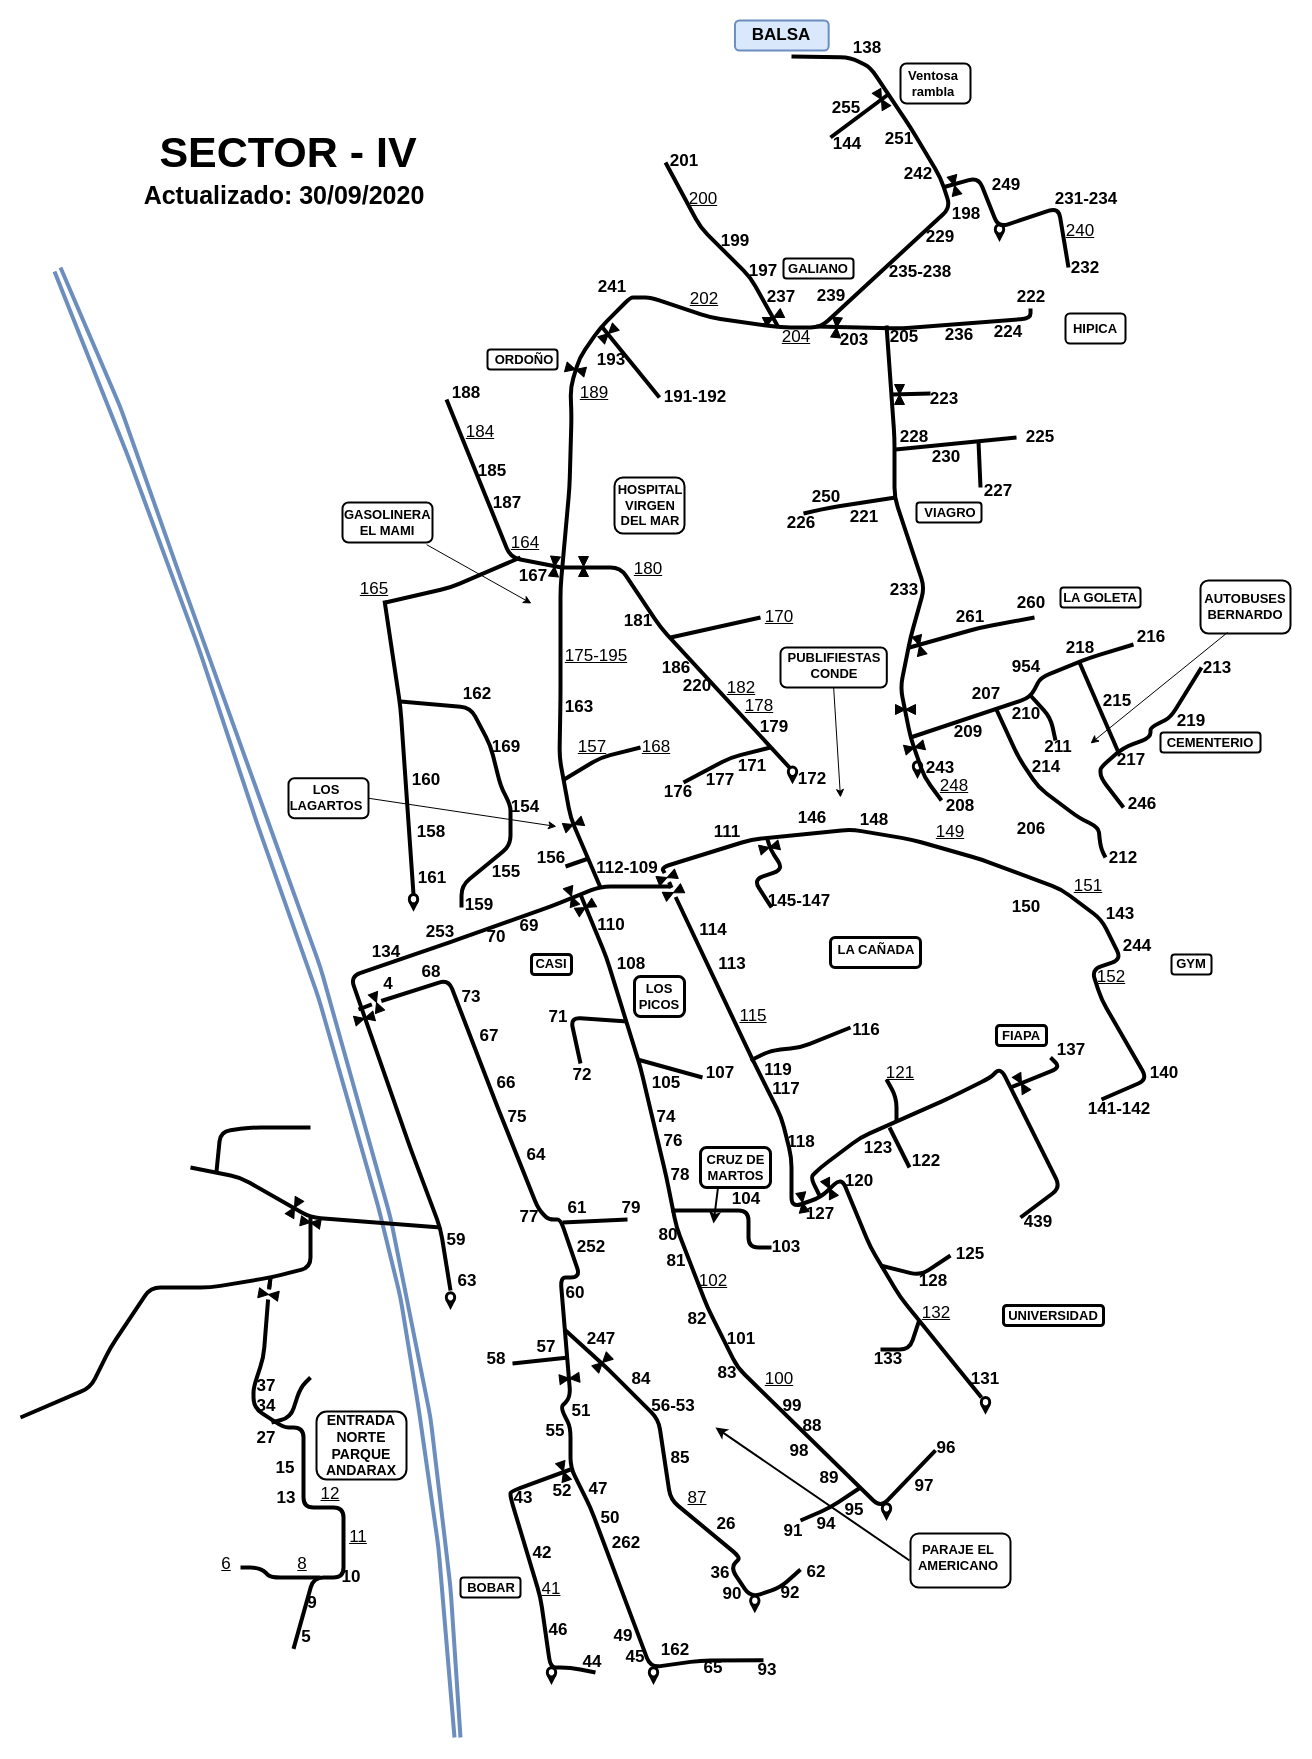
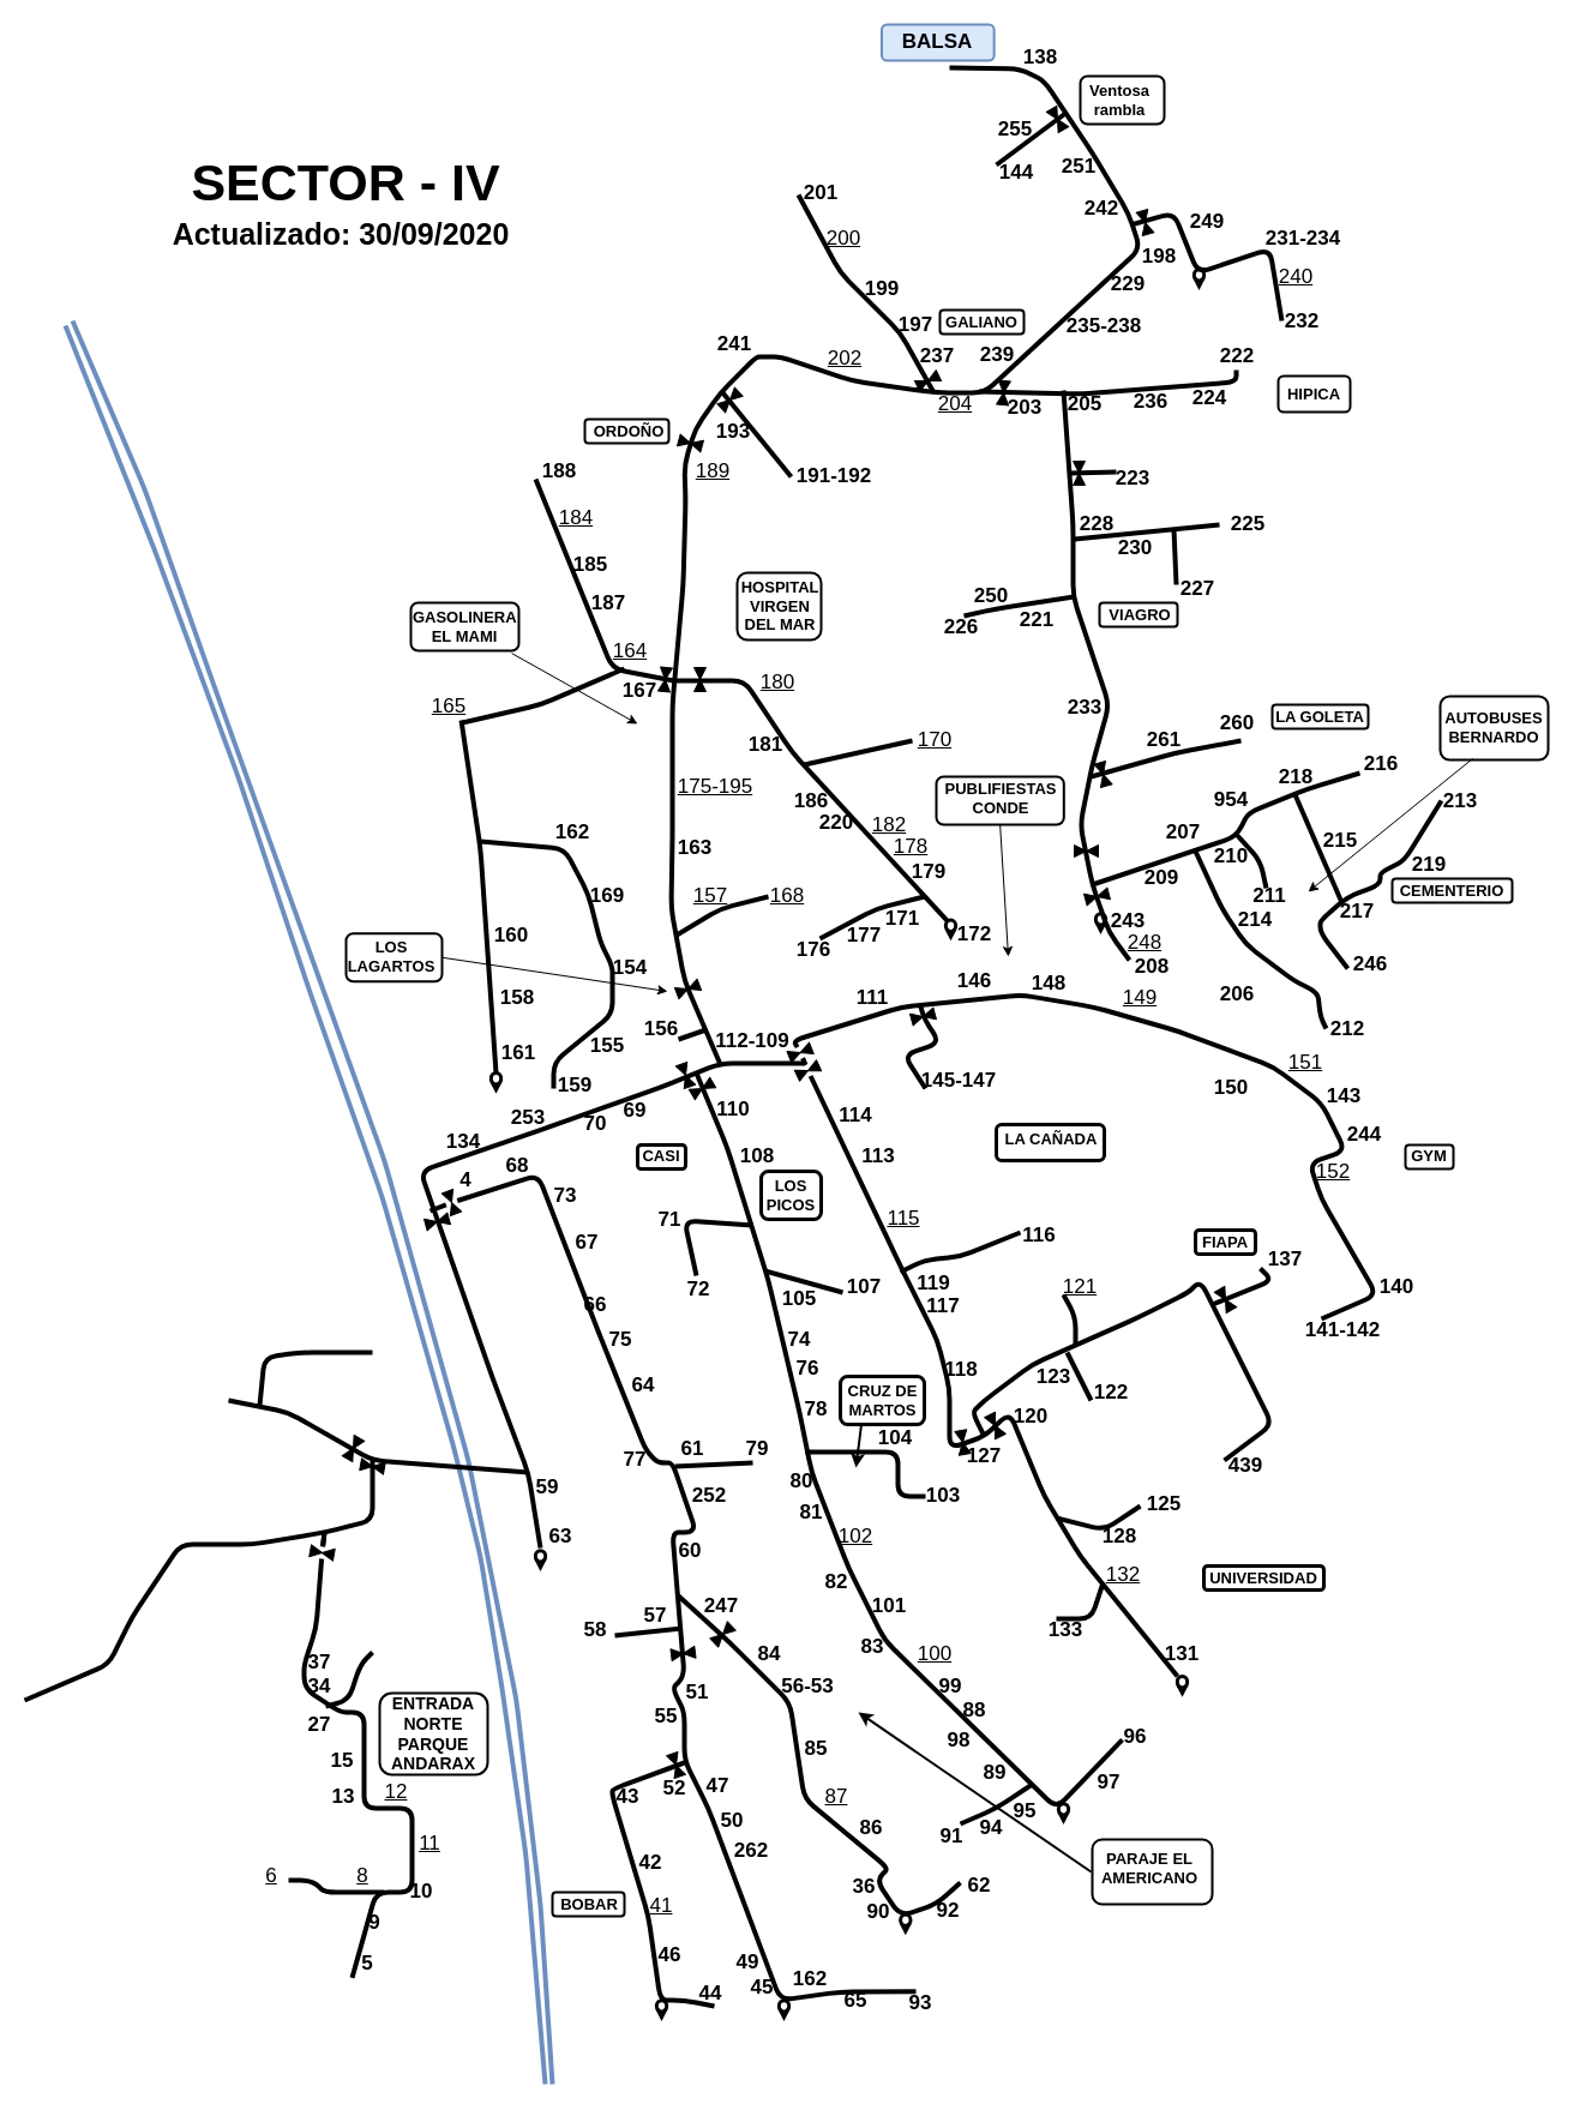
- <mxCell id="123" value="66" style="text;html=1;strokeColor=none;fillColor=none;align=center;verticalAlign=middle;whiteSpace=wrap;rounded=0;fontSize=17;fontColor=none;fontStyle=1" parent="1" vertex="1"><mxGeometry x="486" y="1073" width="40" height="20" as="geometry" /></mxCell>
+ <mxCell id="123" value="66" style="text;html=1;strokeColor=none;fillColor=none;align=center;verticalAlign=middle;whiteSpace=wrap;rounded=0;fontSize=17;fontColor=none;fontStyle=1" parent="1" vertex="1"><mxGeometry x="476" y="1078" width="40" height="20" as="geometry" /></mxCell>
- <mxCell id="165" value="26" style="text;html=1;strokeColor=none;fillColor=none;align=center;verticalAlign=middle;whiteSpace=wrap;rounded=0;fontSize=17;fontColor=none;fontStyle=1" parent="1" vertex="1"><mxGeometry x="705.62" y="1514.38" width="40" height="20" as="geometry" /></mxCell>
+ <mxCell id="165" value="86" style="text;html=1;strokeColor=none;fillColor=none;align=center;verticalAlign=middle;whiteSpace=wrap;rounded=0;fontSize=17;fontColor=none;fontStyle=1" parent="1" vertex="1"><mxGeometry x="705.62" y="1514.38" width="40" height="20" as="geometry" /></mxCell>
